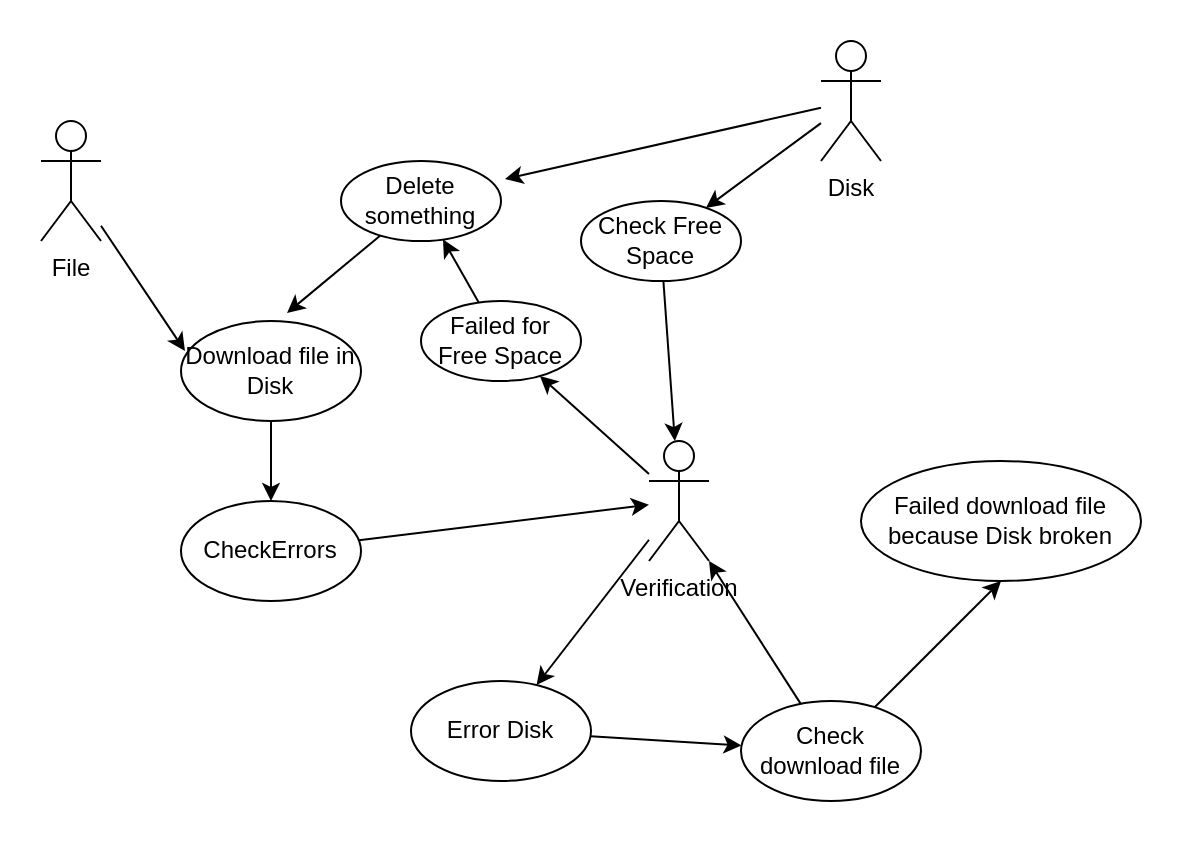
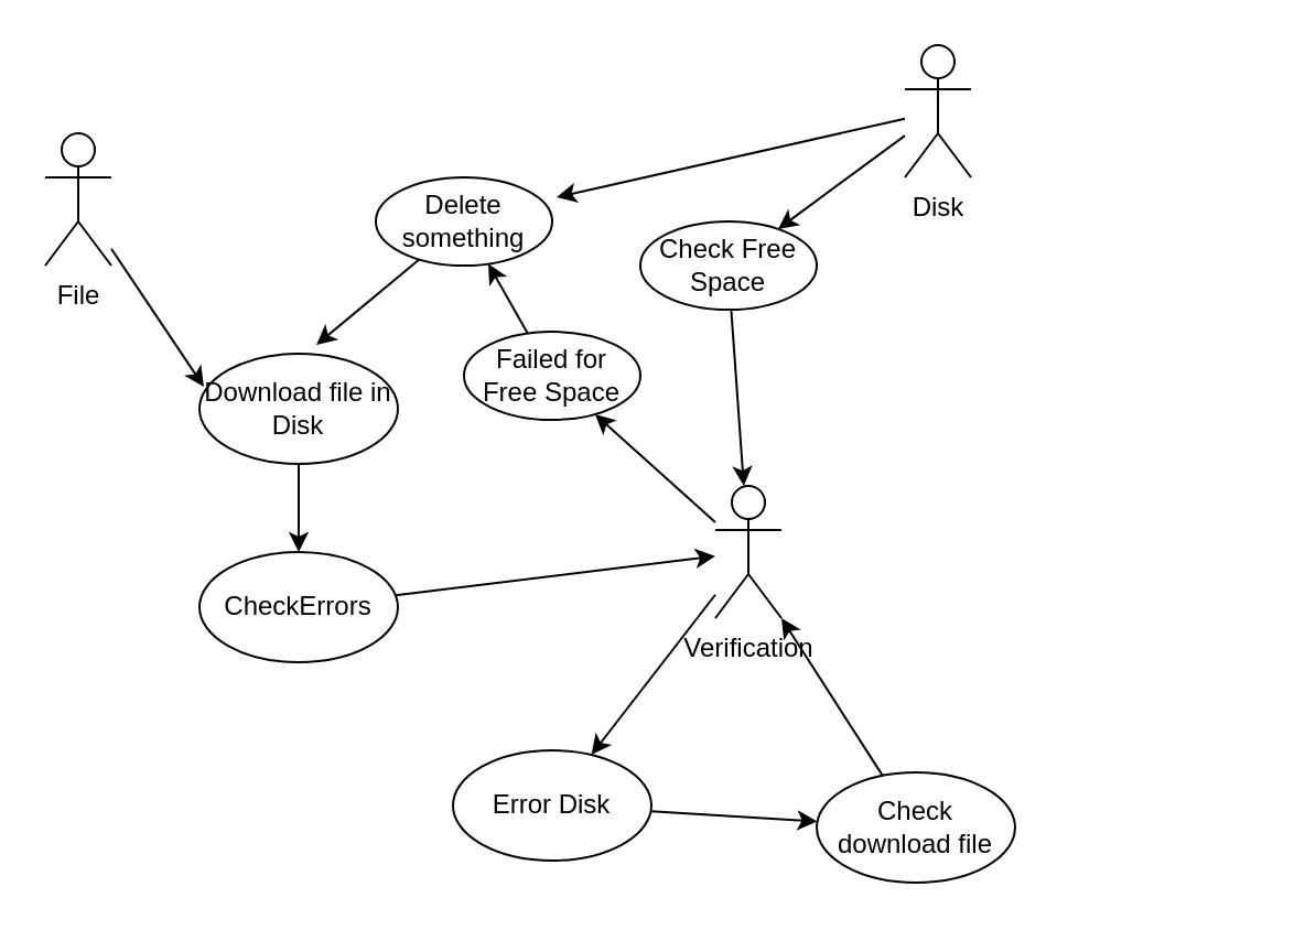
- <mxCell id="23" value="Failed download file because Disk broken" style="ellipse;whiteSpace=wrap;html=1;" vertex="1" parent="1"><mxGeometry x="430" y="230" width="140" height="60" as="geometry" /></mxCell>
- <mxCell id="21" style="edgeStyle=none;rounded=0;orthogonalLoop=1;jettySize=auto;html=1;entryX=0.5;entryY=1;entryDx=0;entryDy=0;" edge="1" parent="1" source="22" target="23"><mxGeometry relative="1" as="geometry" /></mxCell>
